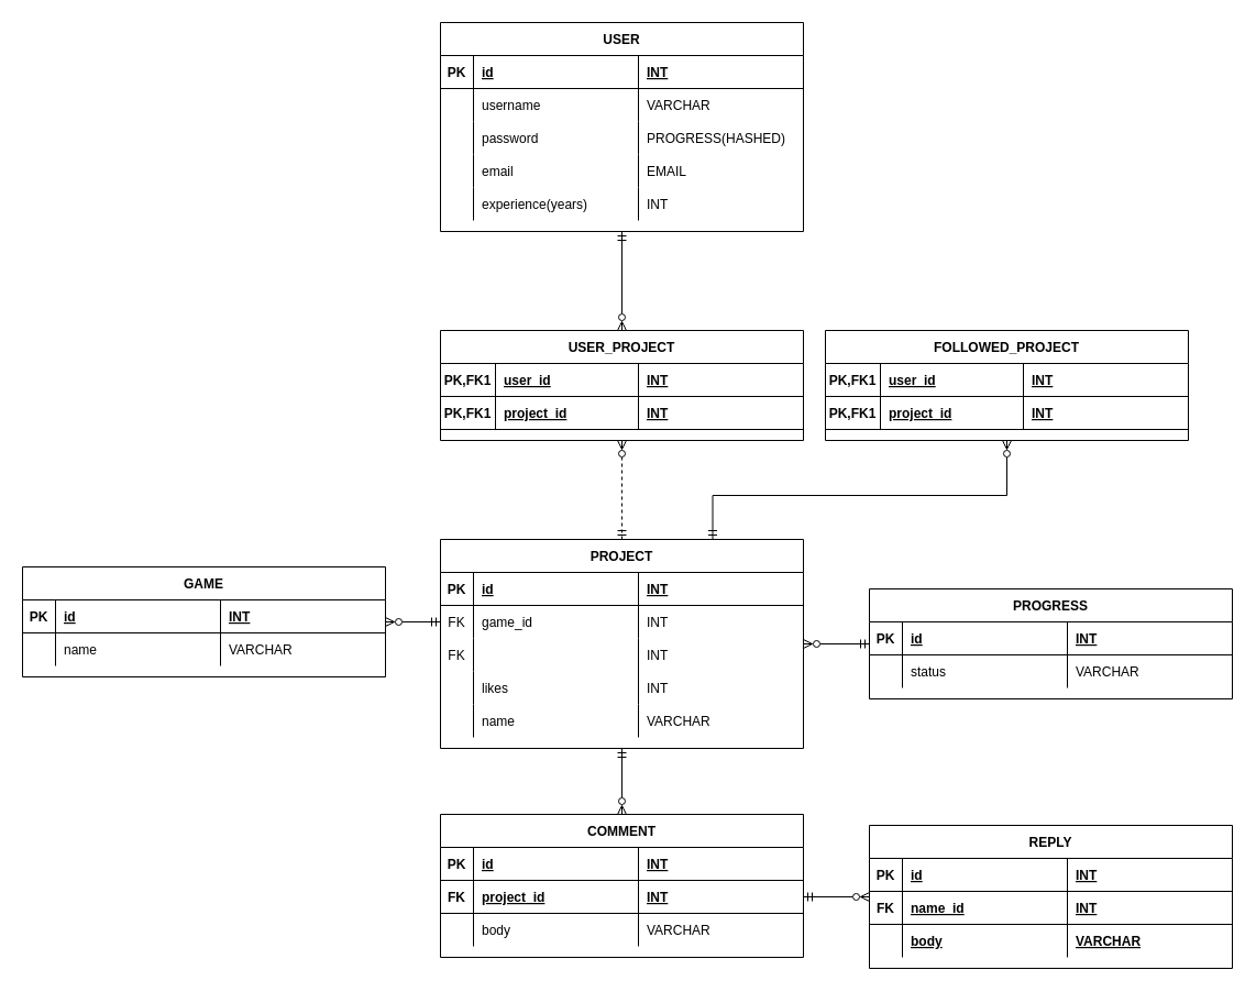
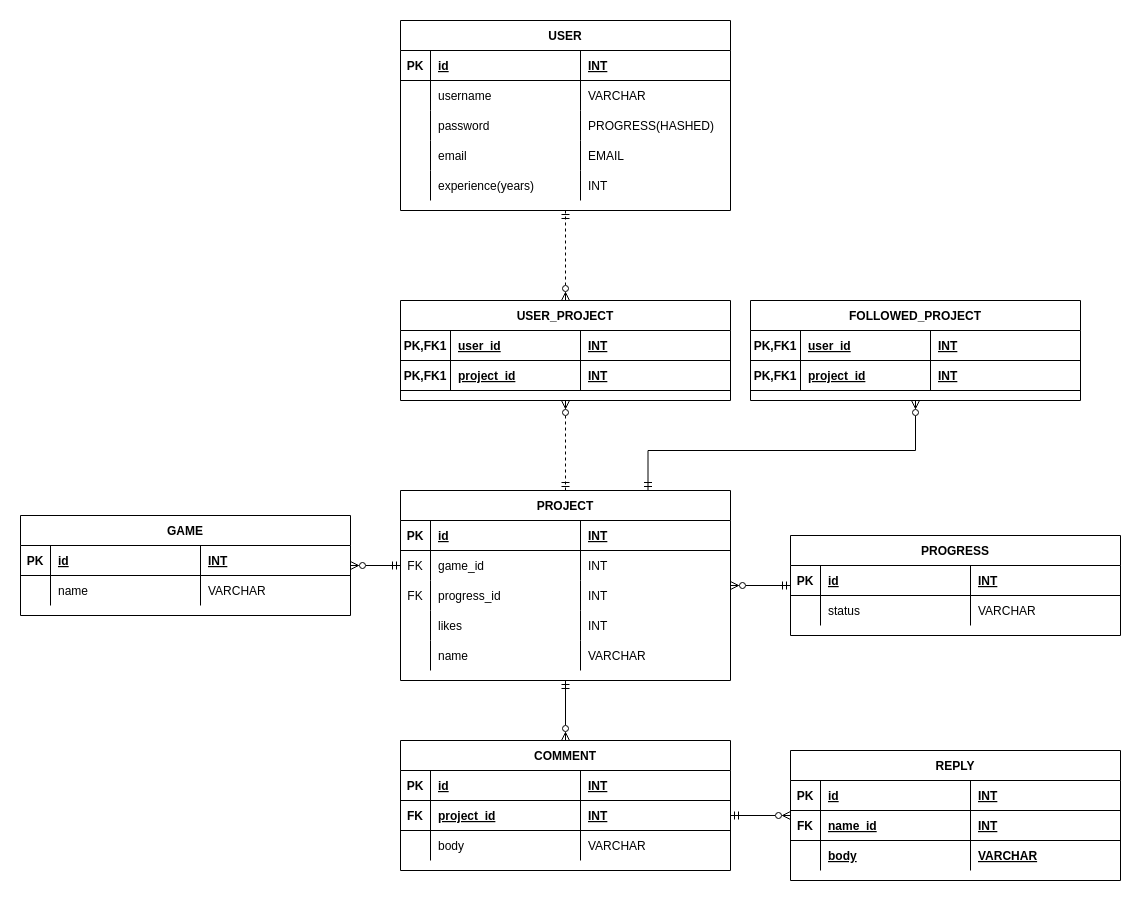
- <mxCell id="2" style="edgeStyle=orthogonalEdgeStyle;rounded=0;orthogonalLoop=1;jettySize=auto;html=1;entryX=0.5;entryY=0;entryDx=0;entryDy=0;startArrow=ERmandOne;startFill=0;endArrow=ERzeroToMany;endFill=0;" edge="1" parent="1" source="3" target="24"><mxGeometry relative="1" as="geometry" /></mxCell>
+ <mxCell id="2" style="edgeStyle=orthogonalEdgeStyle;rounded=0;orthogonalLoop=1;jettySize=auto;html=1;entryX=0.5;entryY=0;entryDx=0;entryDy=0;startArrow=ERmandOne;startFill=0;endArrow=ERzeroToMany;endFill=0;dashed=1;" edge="1" parent="1" source="3" target="24"><mxGeometry relative="1" as="geometry" /></mxCell>
+ <mxCell id="48" value="progress_id" style="shape=partialRectangle;connectable=0;fillColor=none;top=0;left=0;bottom=0;right=0;align=left;spacingLeft=6;overflow=hidden;" vertex="1" parent="46"><mxGeometry x="30" width="150" height="30" as="geometry"><mxRectangle width="150" height="30" as="alternateBounds" /></mxGeometry></mxCell>
